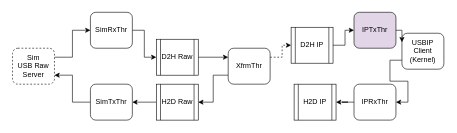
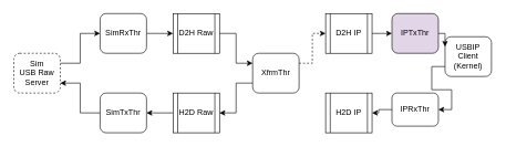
- <mxCell id="19" value="D2H IP" style="shape=process;whiteSpace=wrap;html=1;backgroundOutline=1;" vertex="1" parent="1"><mxGeometry x="485" y="45" width="70" height="60" as="geometry" /></mxCell>
+ <mxCell id="19" value="D2H IP" style="shape=process;whiteSpace=wrap;html=1;backgroundOutline=1;" vertex="1" parent="1"><mxGeometry x="490" y="20" width="70" height="60" as="geometry" /></mxCell>
- <mxCell id="9" value="D2H Raw" style="shape=process;whiteSpace=wrap;html=1;backgroundOutline=1;" vertex="1" parent="1"><mxGeometry x="260" y="65" width="70" height="60" as="geometry" /></mxCell>
+ <mxCell id="9" value="D2H Raw" style="shape=process;whiteSpace=wrap;html=1;backgroundOutline=1;" vertex="1" parent="1"><mxGeometry x="260" y="20" width="70" height="60" as="geometry" /></mxCell>
- <mxCell id="15" value="IPRxThr" style="rounded=1;whiteSpace=wrap;html=1;" vertex="1" parent="1"><mxGeometry x="590" y="140" width="70" height="60" as="geometry" /></mxCell>
+ <mxCell id="15" value="IPRxThr" style="rounded=1;whiteSpace=wrap;html=1;" vertex="1" parent="1"><mxGeometry x="590" y="140" width="70" height="50" as="geometry" /></mxCell>
